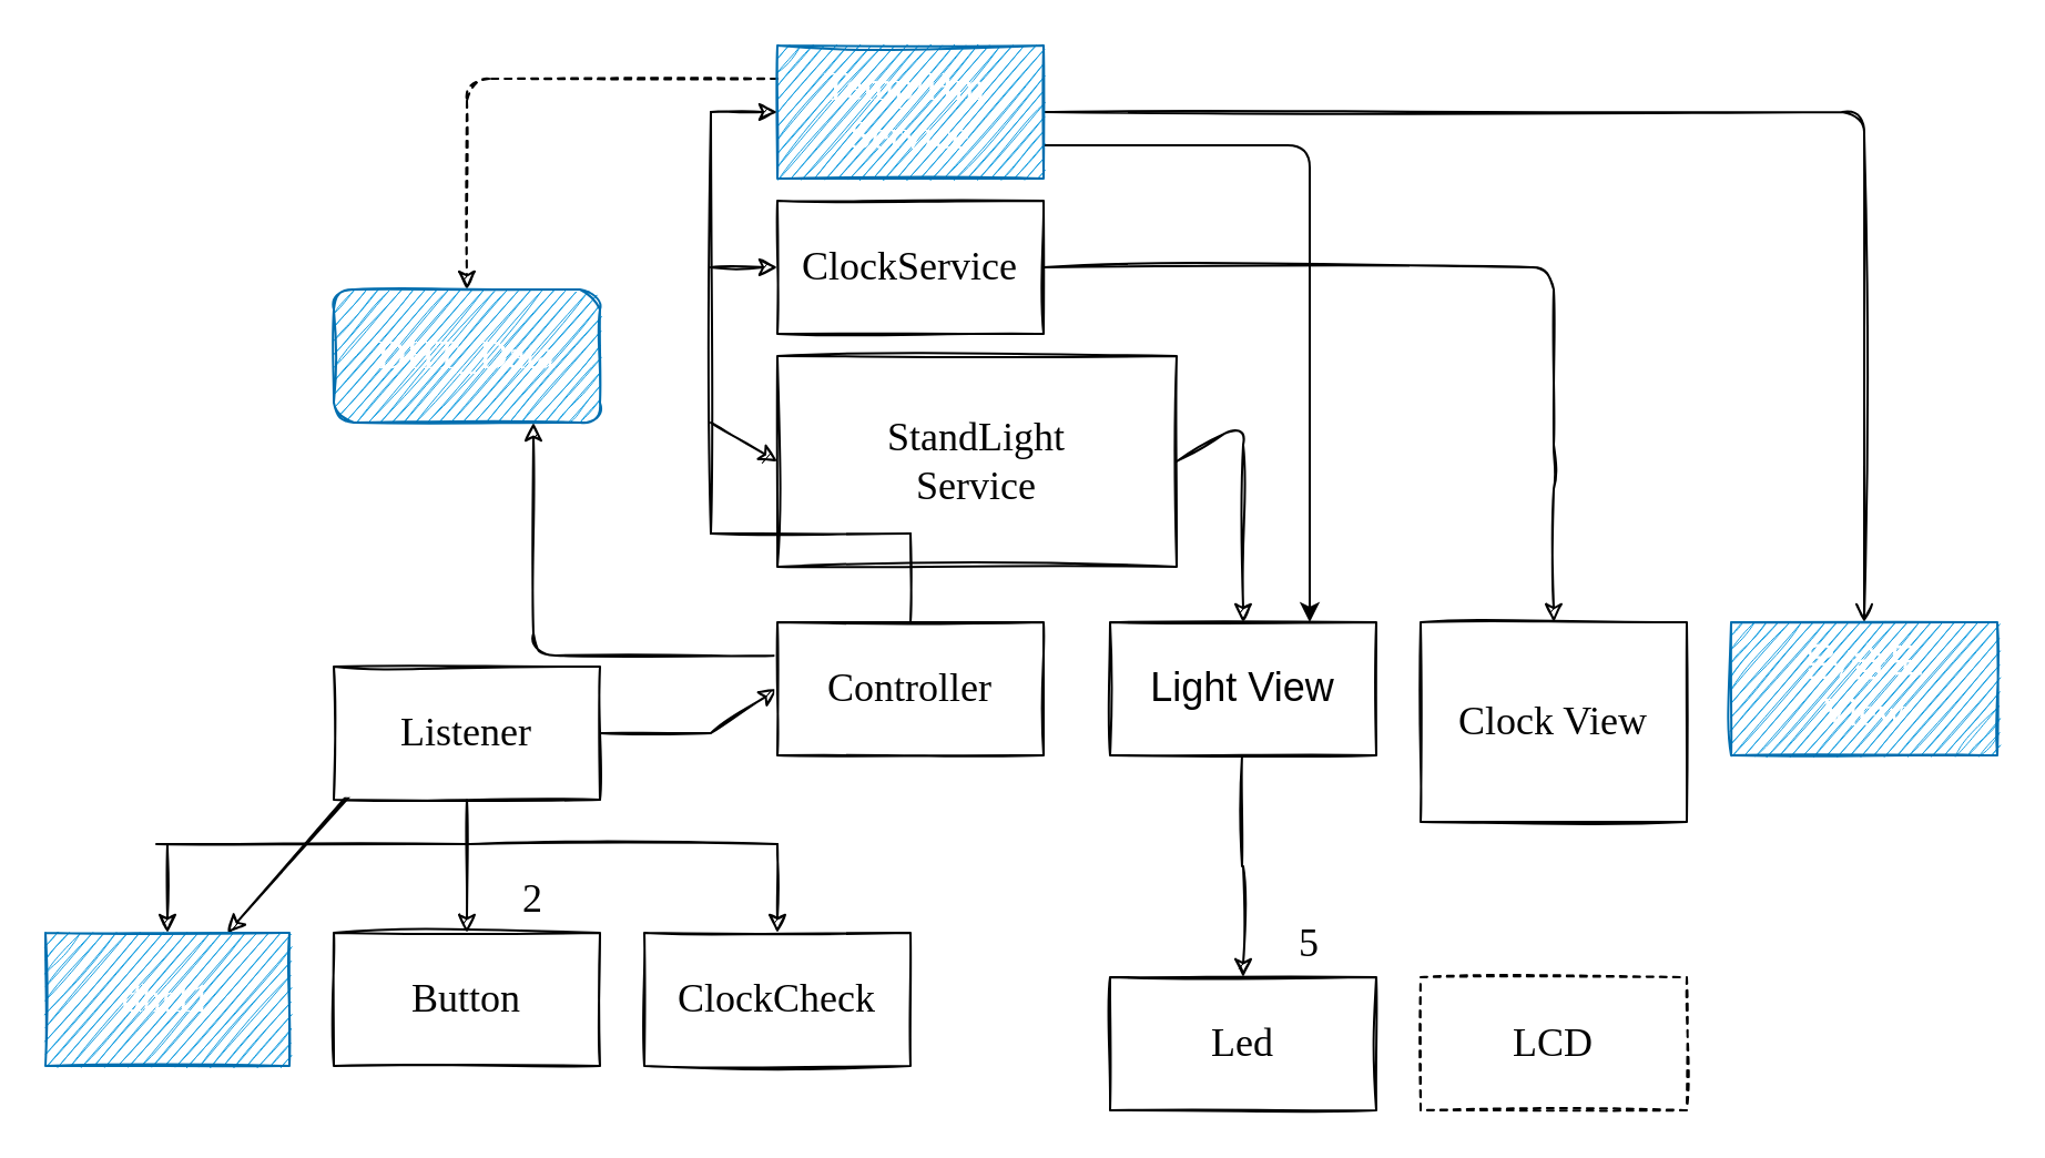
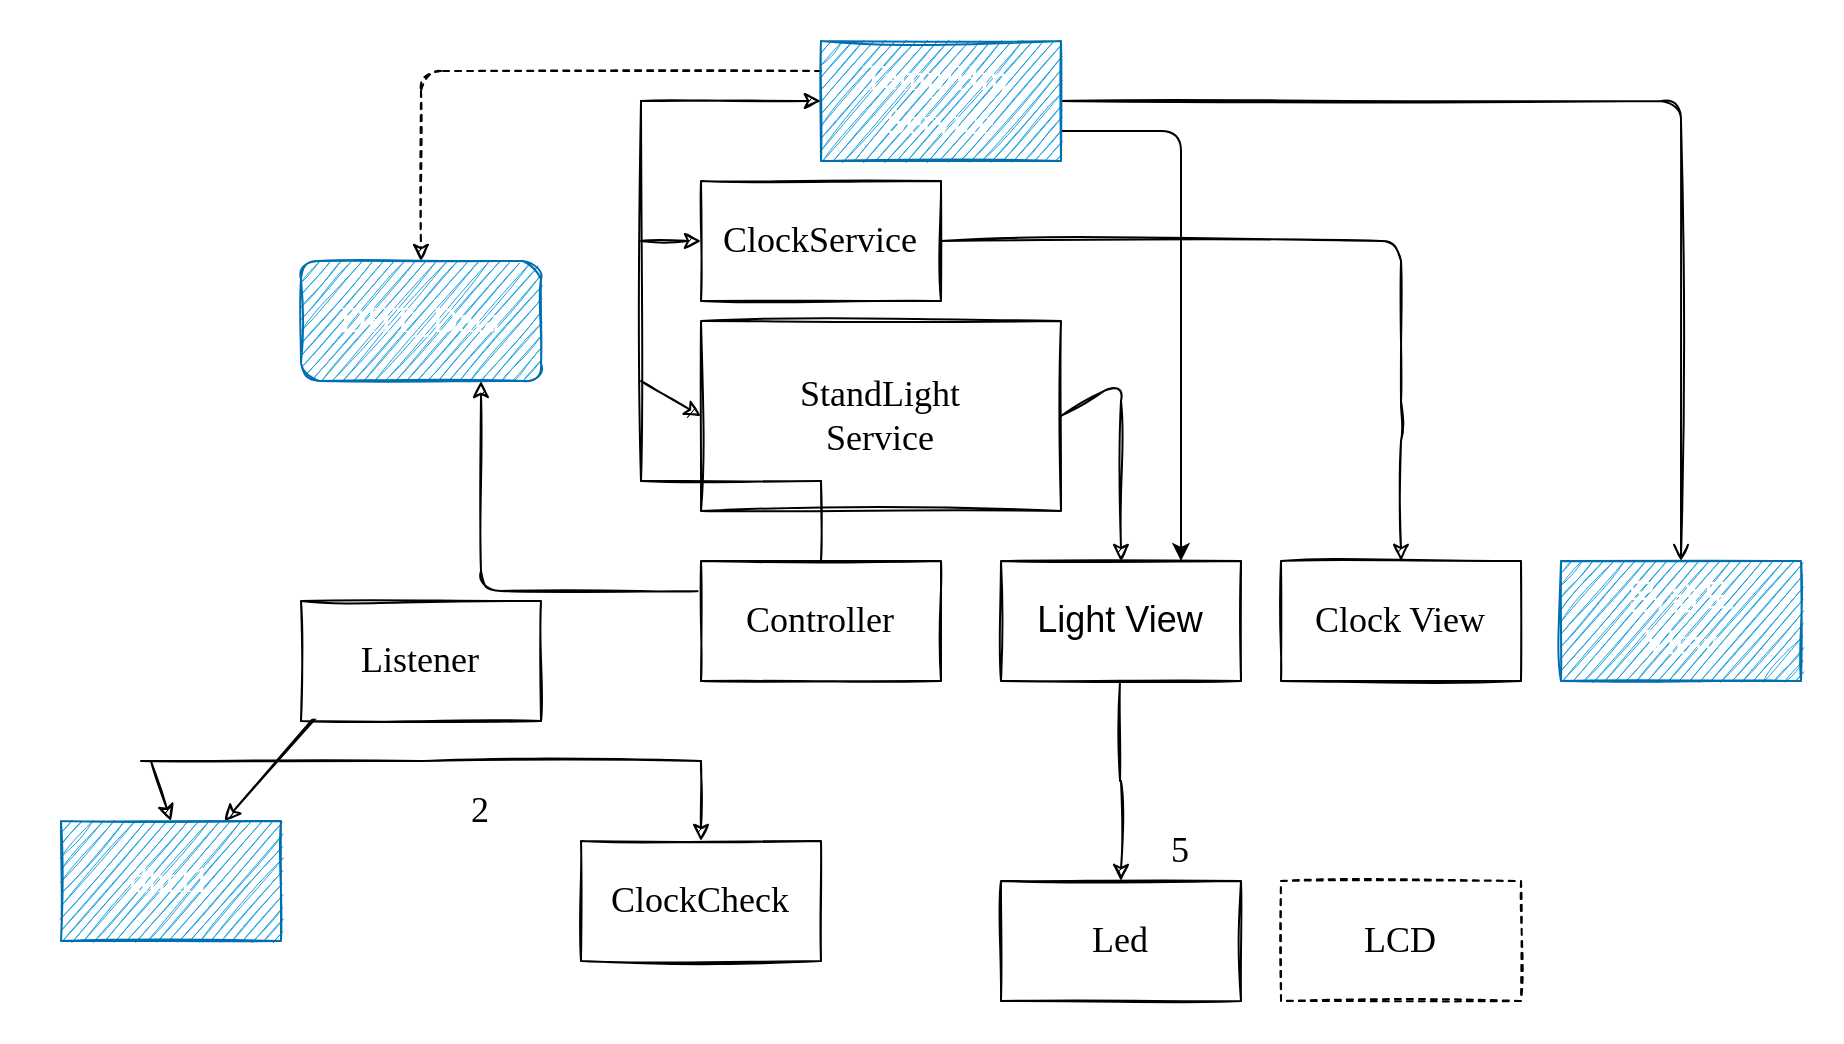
- <mxCell id="31" value="&lt;font face=&quot;Comic Sans MS&quot; style=&quot;font-size: 18px&quot;&gt;Temp/Hm&amp;nbsp;&lt;br&gt;Service&lt;br&gt;&lt;/font&gt;" style="rounded=0;whiteSpace=wrap;html=1;fillColor=#1ba1e2;fontColor=#ffffff;strokeColor=#006EAF;sketch=1;" parent="1" vertex="1"><mxGeometry x="350" width="120" height="60" as="geometry" y="20" /></mxCell>
+ <mxCell id="31" value="&lt;font face=&quot;Comic Sans MS&quot; style=&quot;font-size: 18px&quot;&gt;Temp/Hm&amp;nbsp;&lt;br&gt;Service&lt;br&gt;&lt;/font&gt;" style="rounded=0;whiteSpace=wrap;html=1;fillColor=#1ba1e2;fontColor=#ffffff;strokeColor=#006EAF;sketch=1;" parent="1" vertex="1"><mxGeometry x="410" y="20" width="120" height="60" as="geometry" /></mxCell>
- <mxCell id="20" value="Clock View" style="rounded=0;whiteSpace=wrap;html=1;fontFamily=Comic Sans MS;fontSize=18;sketch=1;" parent="1" vertex="1"><mxGeometry x="640" y="280" width="120" height="90" as="geometry" /></mxCell>
+ <mxCell id="20" value="Clock View" style="rounded=0;whiteSpace=wrap;html=1;fontFamily=Comic Sans MS;fontSize=18;sketch=1;" parent="1" vertex="1"><mxGeometry x="640" y="280" width="120" height="60" as="geometry" /></mxCell>
- <mxCell id="4" value="" style="edgeStyle=none;html=1;fontSize=18;rounded=0;entryX=0;entryY=0.5;entryDx=0;entryDy=0;exitX=1;exitY=0.5;exitDx=0;exitDy=0;sketch=1;" parent="1" source="6" target="8" edge="1"><mxGeometry relative="1" as="geometry"><Array as="points"><mxPoint x="320" y="330" /></Array></mxGeometry></mxCell>
- <mxCell id="3" value="" style="edgeStyle=none;html=1;fontSize=18;rounded=0;sketch=1;" parent="1" source="6" target="2" edge="1"><mxGeometry relative="1" as="geometry" /></mxCell>
- <mxCell id="25" value="&lt;font face=&quot;Comic Sans MS&quot; style=&quot;font-size: 18px&quot;&gt;dht11&lt;br&gt;&lt;/font&gt;" style="rounded=0;whiteSpace=wrap;html=1;fillColor=#1ba1e2;fontColor=#ffffff;strokeColor=#006EAF;sketch=1;" parent="1" vertex="1"><mxGeometry x="20" y="420" width="110" height="60" as="geometry" /></mxCell>
+ <mxCell id="25" value="&lt;font face=&quot;Comic Sans MS&quot; style=&quot;font-size: 18px&quot;&gt;dht11&lt;br&gt;&lt;/font&gt;" style="rounded=0;whiteSpace=wrap;html=1;fillColor=#1ba1e2;fontColor=#ffffff;strokeColor=#006EAF;sketch=1;" parent="1" vertex="1"><mxGeometry x="30" y="410" width="110" height="60" as="geometry" /></mxCell>
- <mxCell id="2" value="&lt;font face=&quot;Comic Sans MS&quot;&gt;Button&lt;/font&gt;" style="whiteSpace=wrap;html=1;fontSize=18;rounded=0;sketch=1;" parent="1" vertex="1"><mxGeometry x="150" y="420" width="120" height="60" as="geometry" /></mxCell>
